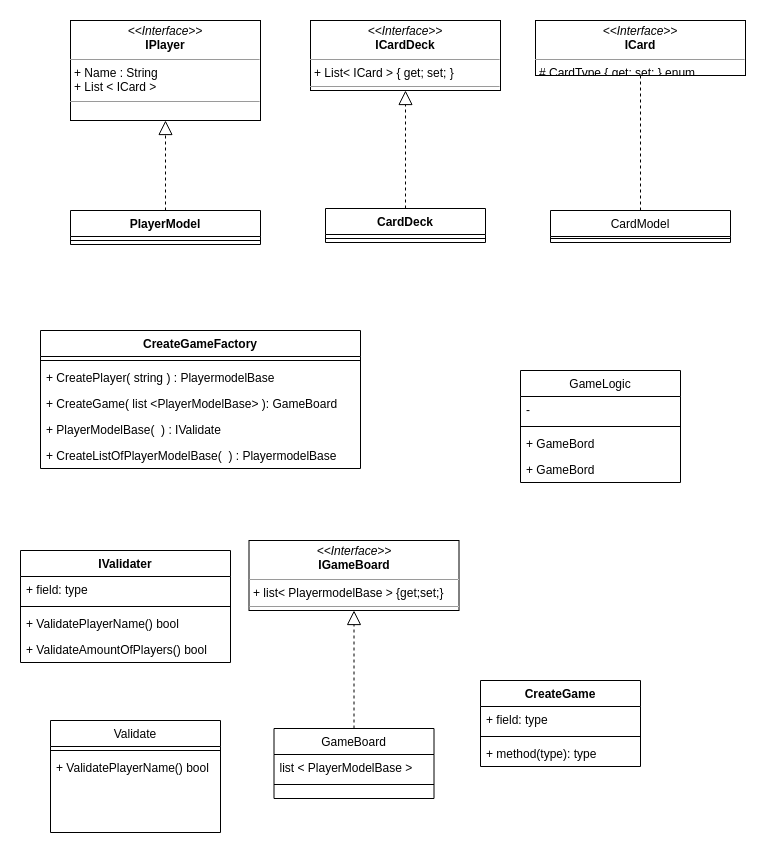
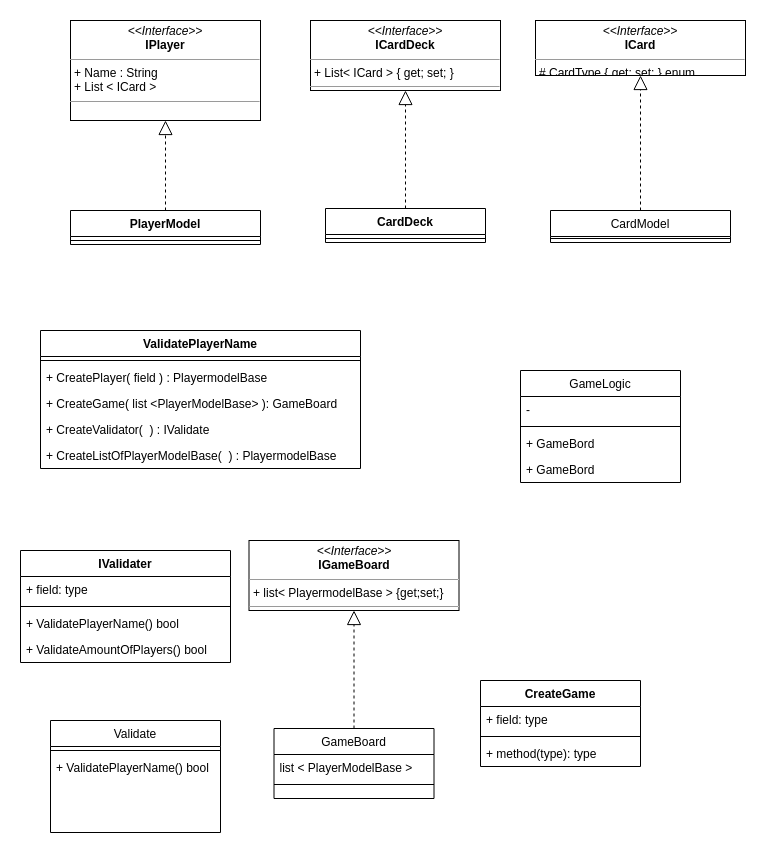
- <mxCell id="9" value="" style="endArrow=none;dashed=1;endFill=0;endSize=12;html=1;entryX=0.5;entryY=1;entryDx=0;entryDy=0;exitX=0.5;exitY=0;exitDx=0;exitDy=0;" edge="1" parent="1" source="10" target="8"><mxGeometry width="160" relative="1" as="geometry"><mxPoint x="640" y="190" as="sourcePoint" /><mxPoint x="660" y="160" as="targetPoint" /></mxGeometry></mxCell>
+ <mxCell id="9" value="" style="endArrow=block;dashed=1;endFill=0;endSize=12;html=1;entryX=0.5;entryY=1;entryDx=0;entryDy=0;exitX=0.5;exitY=0;exitDx=0;exitDy=0;" edge="1" parent="1" source="10" target="8"><mxGeometry width="160" relative="1" as="geometry"><mxPoint x="640" y="190" as="sourcePoint" /><mxPoint x="660" y="160" as="targetPoint" /></mxGeometry></mxCell>
- <mxCell id="27" value="CreateGameFactory" style="swimlane;fontStyle=1;align=center;verticalAlign=top;childLayout=stackLayout;horizontal=1;startSize=26;horizontalStack=0;resizeParent=1;resizeParentMax=0;resizeLast=0;collapsible=1;marginBottom=0;" parent="1" vertex="1"><mxGeometry x="40" y="330" width="320" height="138" as="geometry" /></mxCell>
+ <mxCell id="27" value="ValidatePlayerName" style="swimlane;fontStyle=1;align=center;verticalAlign=top;childLayout=stackLayout;horizontal=1;startSize=26;horizontalStack=0;resizeParent=1;resizeParentMax=0;resizeLast=0;collapsible=1;marginBottom=0;" parent="1" vertex="1"><mxGeometry x="40" y="330" width="320" height="138" as="geometry" /></mxCell>
- <mxCell id="29" value="+ CreatePlayer( string ) : PlayermodelBase" style="text;strokeColor=none;fillColor=none;align=left;verticalAlign=top;spacingLeft=4;spacingRight=4;overflow=hidden;rotatable=0;points=[[0,0.5],[1,0.5]];portConstraint=eastwest;" parent="27" vertex="1"><mxGeometry y="34" width="320" height="26" as="geometry" /></mxCell>
+ <mxCell id="29" value="+ CreatePlayer( field ) : PlayermodelBase" style="text;strokeColor=none;fillColor=none;align=left;verticalAlign=top;spacingLeft=4;spacingRight=4;overflow=hidden;rotatable=0;points=[[0,0.5],[1,0.5]];portConstraint=eastwest;" parent="27" vertex="1"><mxGeometry y="34" width="320" height="26" as="geometry" /></mxCell>
- <mxCell id="31" value="+ PlayerModelBase(  ) : IValidate" style="text;strokeColor=none;fillColor=none;align=left;verticalAlign=top;spacingLeft=4;spacingRight=4;overflow=hidden;rotatable=0;points=[[0,0.5],[1,0.5]];portConstraint=eastwest;" parent="27" vertex="1"><mxGeometry y="86" width="320" height="26" as="geometry" /></mxCell>
+ <mxCell id="31" value="+ CreateValidator(  ) : IValidate" style="text;strokeColor=none;fillColor=none;align=left;verticalAlign=top;spacingLeft=4;spacingRight=4;overflow=hidden;rotatable=0;points=[[0,0.5],[1,0.5]];portConstraint=eastwest;" parent="27" vertex="1"><mxGeometry y="86" width="320" height="26" as="geometry" /></mxCell>
